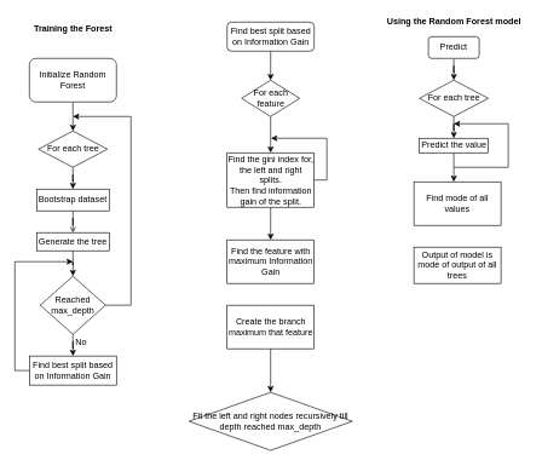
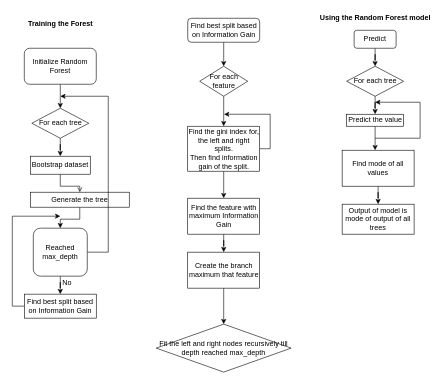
+ <mxCell id="35" style="edgeStyle=orthogonalEdgeStyle;rounded=0;orthogonalLoop=1;jettySize=auto;html=1;" edge="1" parent="1" source="36" target="39"><mxGeometry relative="1" as="geometry"><mxPoint x="630" y="350" as="targetPoint" /></mxGeometry></mxCell>
- <mxCell id="9" value="Generate the tree" style="whiteSpace=wrap;html=1;rounded=0;" vertex="1" parent="1"><mxGeometry x="50" y="320" width="100" height="25" as="geometry" /></mxCell>
+ <mxCell id="9" value="Generate the tree" style="whiteSpace=wrap;html=1;rounded=0;" vertex="1" parent="1"><mxGeometry x="50" y="320" width="165" height="25" as="geometry" /></mxCell>
+ <mxCell id="24" value="" style="edgeStyle=orthogonalEdgeStyle;rounded=0;orthogonalLoop=1;jettySize=auto;html=1;" edge="1" parent="1" source="25" target="27"><mxGeometry relative="1" as="geometry" /></mxCell>
- <mxCell id="12" value="Reached max_depth" style="rhombus;whiteSpace=wrap;html=1;rounded=0;" vertex="1" parent="1"><mxGeometry x="55" y="380" width="90" height="80" as="geometry" /></mxCell>
+ <mxCell id="12" value="Reached max_depth" style="whiteSpace=wrap;html=1;rounded=1;" vertex="1" parent="1"><mxGeometry x="55" y="380" width="90" height="80" as="geometry" /></mxCell>
